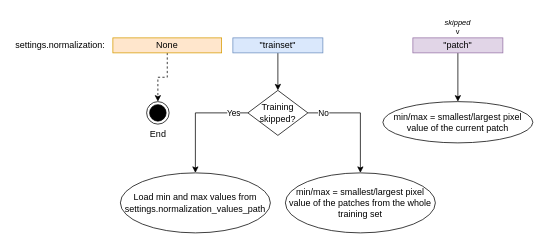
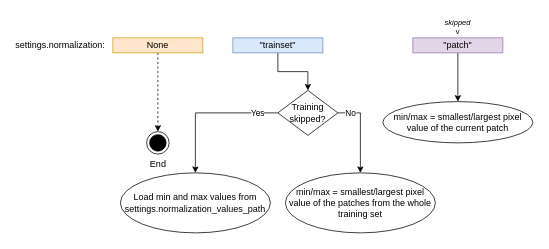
- <mxCell id="3" value="None" style="rounded=0;whiteSpace=wrap;html=1;fillColor=#ffe6cc;strokeColor=#d79b00;" vertex="1" parent="1"><mxGeometry x="150" y="50" width="145" height="20" as="geometry" /></mxCell>
+ <mxCell id="3" value="None" style="rounded=0;whiteSpace=wrap;html=1;fillColor=#ffe6cc;strokeColor=#d79b00;" vertex="1" parent="1"><mxGeometry x="150" y="50" width="120" height="20" as="geometry" /></mxCell>
- <mxCell id="14" value="End" style="ellipse;html=1;shape=endState;fillColor=#000000;strokeColor=#000000;labelPosition=center;verticalLabelPosition=bottom;align=center;verticalAlign=top;" vertex="1" parent="1"><mxGeometry x="195" y="135" width="30" height="30" as="geometry" /></mxCell>
+ <mxCell id="14" value="End" style="ellipse;html=1;shape=endState;fillColor=#000000;strokeColor=#000000;labelPosition=center;verticalLabelPosition=bottom;align=center;verticalAlign=top;" vertex="1" parent="1"><mxGeometry x="195" y="175" width="30" height="30" as="geometry" /></mxCell>
- <mxCell id="13" value="Training skipped?" style="shape=rhombus;perimeter=rhombusPerimeter;whiteSpace=wrap;html=1;align=center;" vertex="1" parent="1"><mxGeometry x="330" y="120" width="80" height="60" as="geometry" /></mxCell>
+ <mxCell id="13" value="Training skipped?" style="shape=rhombus;perimeter=rhombusPerimeter;whiteSpace=wrap;html=1;align=center;" vertex="1" parent="1"><mxGeometry x="370" y="120" width="80" height="60" as="geometry" /></mxCell>
